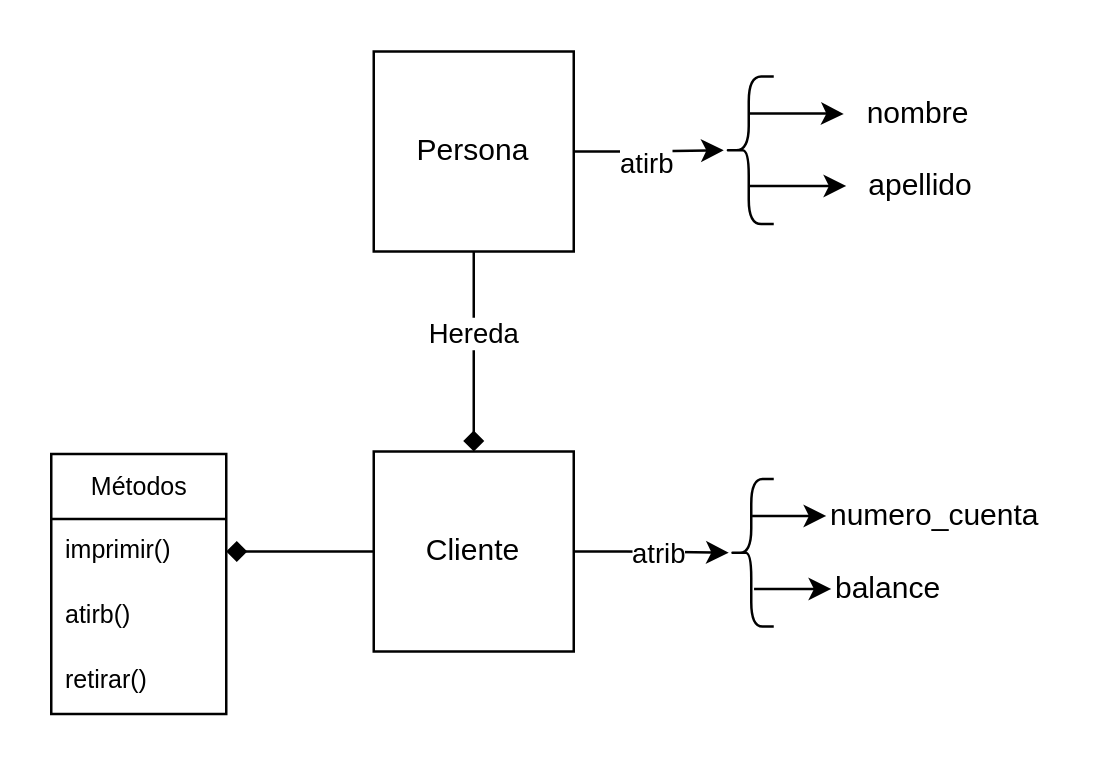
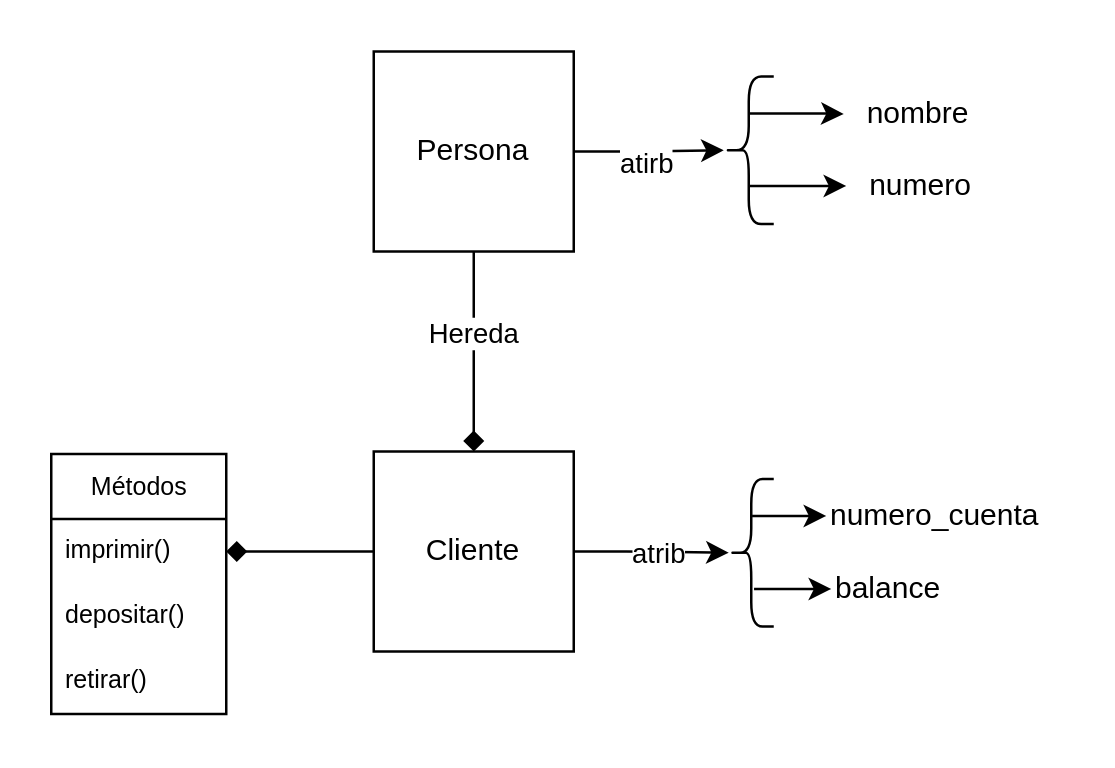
- <mxCell id="15" value="apellido" style="text;html=1;strokeColor=none;fillColor=none;align=center;verticalAlign=middle;whiteSpace=wrap;rounded=1;" vertex="1" parent="1"><mxGeometry x="338" y="59" width="60" height="30" as="geometry" /></mxCell>
+ <mxCell id="15" value="numero" style="text;html=1;strokeColor=none;fillColor=none;align=center;verticalAlign=middle;whiteSpace=wrap;rounded=1;" vertex="1" parent="1"><mxGeometry x="338" y="59" width="60" height="30" as="geometry" /></mxCell>
- <mxCell id="23" value="atirb()" style="text;strokeColor=none;fillColor=none;align=left;verticalAlign=top;spacingLeft=4;spacingRight=4;overflow=hidden;rotatable=0;points=[[0,0.5],[1,0.5]];portConstraint=eastwest;whiteSpace=wrap;html=1;fontSize=10;" vertex="1" parent="21"><mxGeometry y="52" width="70" height="26" as="geometry" /></mxCell>
+ <mxCell id="23" value="depositar()" style="text;strokeColor=none;fillColor=none;align=left;verticalAlign=top;spacingLeft=4;spacingRight=4;overflow=hidden;rotatable=0;points=[[0,0.5],[1,0.5]];portConstraint=eastwest;whiteSpace=wrap;html=1;fontSize=10;" vertex="1" parent="21"><mxGeometry y="52" width="70" height="26" as="geometry" /></mxCell>
